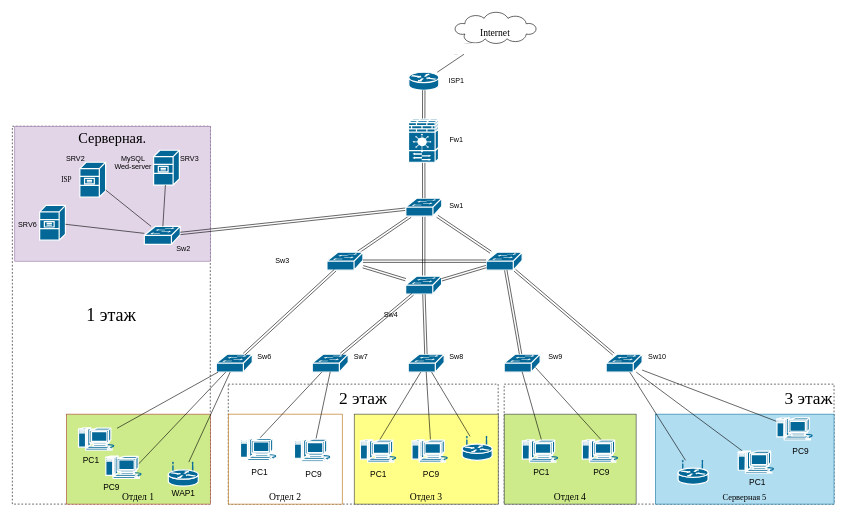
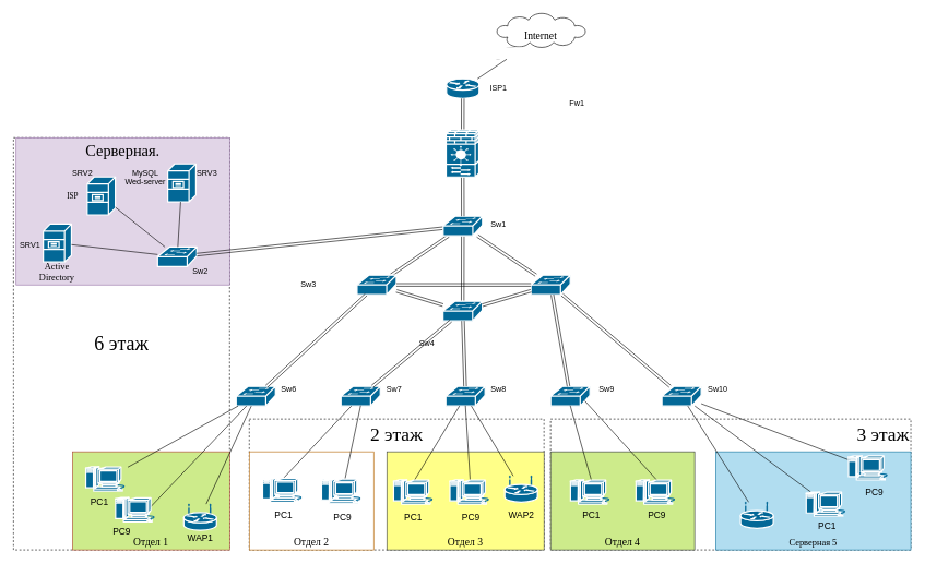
- <mxCell id="73" value="Fw1" style="text;html=1;align=center;verticalAlign=middle;resizable=0;points=[];autosize=1;strokeColor=none;fillColor=none;" vertex="1" parent="1"><mxGeometry x="735" y="218" width="50" height="30" as="geometry" /></mxCell>
+ <mxCell id="73" value="Fw1" style="text;html=1;align=center;verticalAlign=middle;resizable=0;points=[];autosize=1;strokeColor=none;fillColor=none;" vertex="1" parent="1"><mxGeometry x="855" y="143" width="50" height="30" as="geometry" /></mxCell>
- <mxCell id="83" value="SRV6" style="text;html=1;align=center;verticalAlign=middle;resizable=0;points=[];autosize=1;strokeColor=none;fillColor=none;" vertex="1" parent="1"><mxGeometry x="20" y="360" width="50" height="30" as="geometry" /></mxCell>
+ <mxCell id="83" value="SRV1" style="text;html=1;align=center;verticalAlign=middle;resizable=0;points=[];autosize=1;strokeColor=none;fillColor=none;" vertex="1" parent="1"><mxGeometry x="20" y="360" width="50" height="30" as="geometry" /></mxCell>
+ <mxCell id="63" value="&lt;a style=&quot;box-sizing: border-box; transition: all 0.1s ease-in-out 0s; text-decoration-line: none; outline: 0px; text-align: left; white-space: normal;&quot; rel=&quot;noopener&quot; target=&quot;_blank&quot; href=&quot;https://encyclopedia.kaspersky.ru/glossary/active-directory/&quot;&gt;&lt;font face=&quot;Times New Roman&quot; style=&quot;font-size: 14px;&quot; color=&quot;#000000&quot;&gt;Active Directory&lt;/font&gt;&lt;/a&gt;" style="text;html=1;align=center;verticalAlign=middle;resizable=0;points=[];autosize=1;strokeColor=none;fillColor=none;" vertex="1" parent="1"><mxGeometry x="25.5" y="400" width="120" height="30" as="geometry" /></mxCell>
- <mxCell id="4" value="&lt;font style=&quot;font-size: 30px;&quot; face=&quot;Times New Roman&quot;&gt;1 этаж&lt;/font&gt;" style="rounded=0;whiteSpace=wrap;html=1;dashed=1;" vertex="1" parent="1"><mxGeometry x="20" y="210" width="330" height="630" as="geometry" /></mxCell>
+ <mxCell id="4" value="&lt;font style=&quot;font-size: 30px;&quot; face=&quot;Times New Roman&quot;&gt;6 этаж&lt;/font&gt;" style="rounded=0;whiteSpace=wrap;html=1;dashed=1;" vertex="1" parent="1"><mxGeometry x="20" y="210" width="330" height="630" as="geometry" /></mxCell>
+ <mxCell id="89" value="&lt;font style=&quot;font-size: 14px;&quot;&gt;WAP2&lt;/font&gt;" style="text;html=1;align=center;verticalAlign=middle;resizable=0;points=[];autosize=1;strokeColor=none;fillColor=none;" vertex="1" parent="1"><mxGeometry x="765" y="772" width="60" height="30" as="geometry" /></mxCell>
